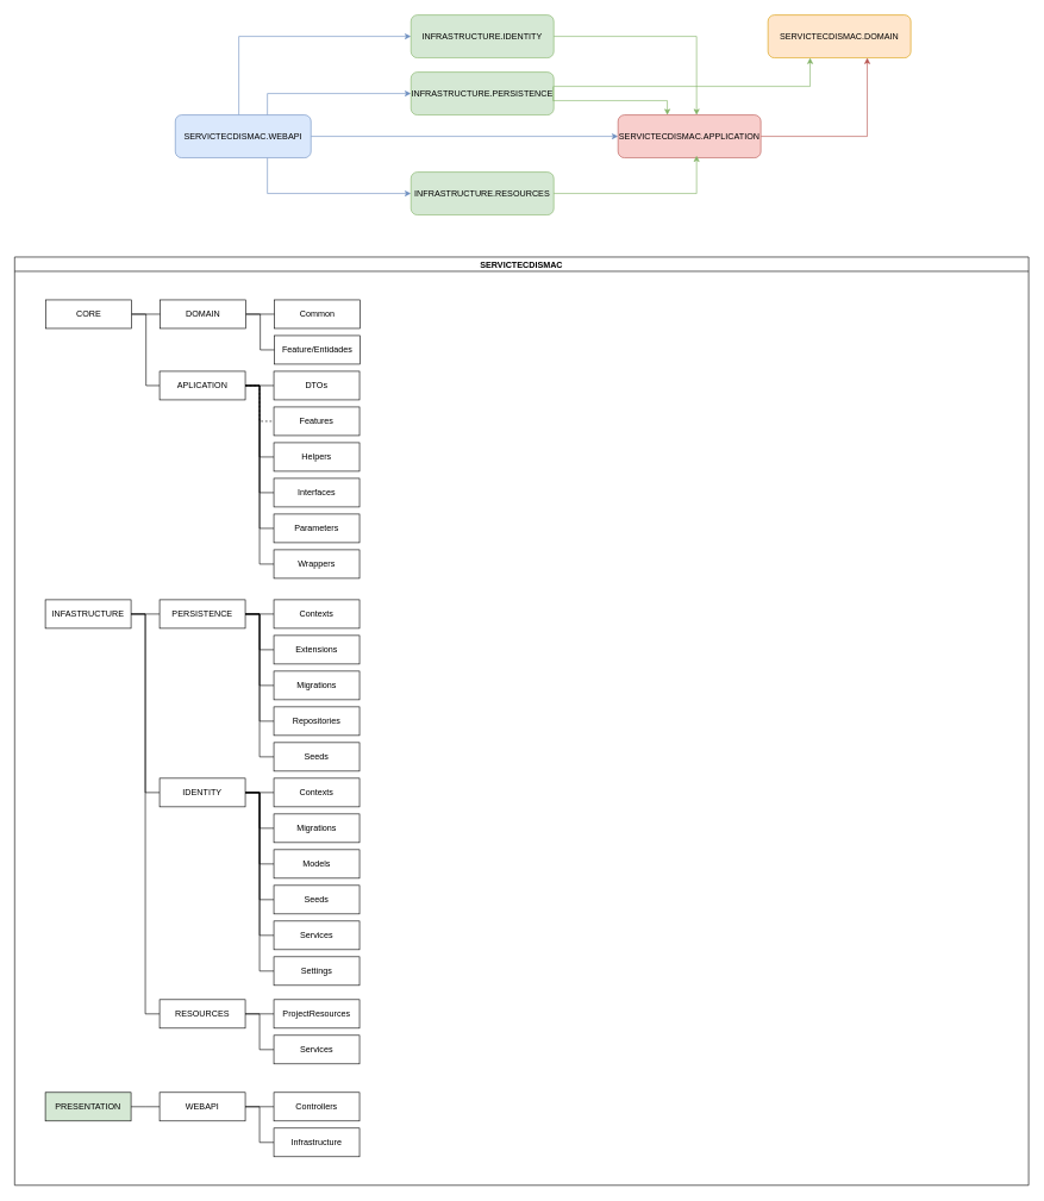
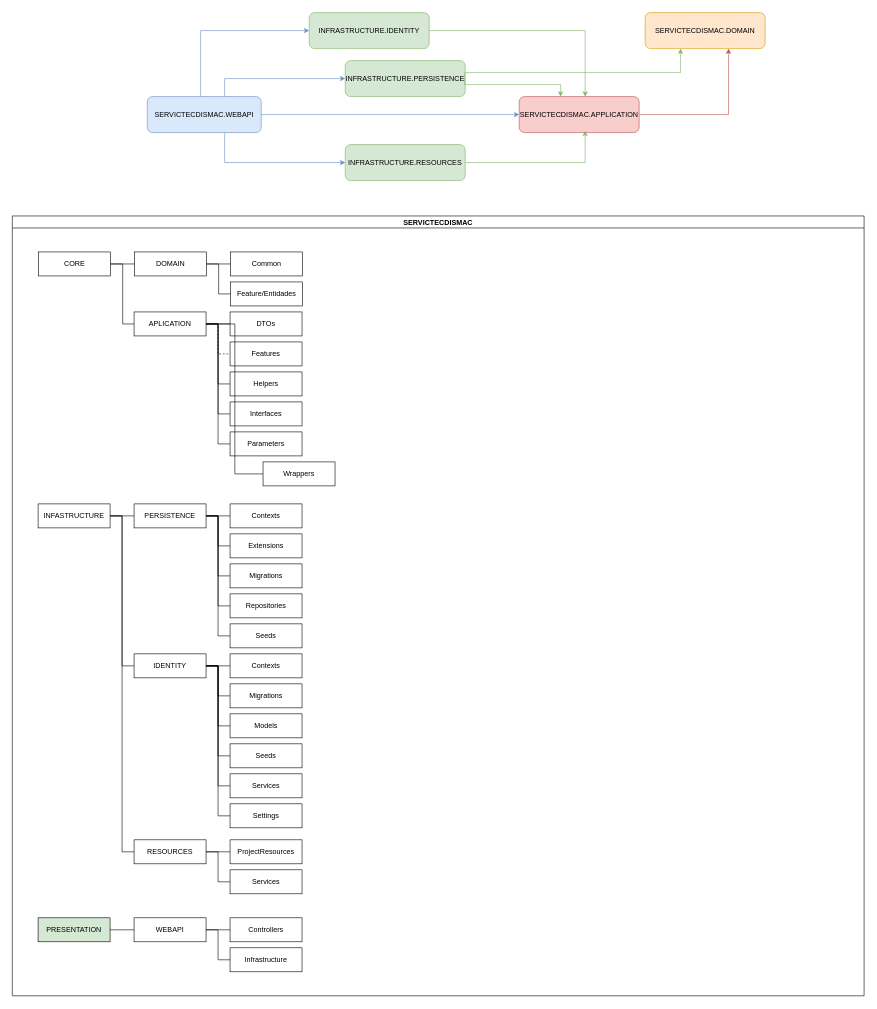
- <mxCell id="7" value="INFRASTRUCTURE.IDENTITY" style="rounded=1;whiteSpace=wrap;html=1;fillColor=#d5e8d4;strokeColor=#82b366;" vertex="1" parent="1"><mxGeometry x="575" y="20" width="200" height="60" as="geometry" /></mxCell>
+ <mxCell id="7" value="INFRASTRUCTURE.IDENTITY" style="rounded=1;whiteSpace=wrap;html=1;fillColor=#d5e8d4;strokeColor=#82b366;" vertex="1" parent="1"><mxGeometry x="515" y="20" width="200" height="60" as="geometry" /></mxCell>
- <mxCell id="48" value="Wrappers" style="whiteSpace=wrap;html=1;treeFolding=1;treeMoving=1;newEdgeStyle={&quot;edgeStyle&quot;:&quot;elbowEdgeStyle&quot;,&quot;startArrow&quot;:&quot;none&quot;,&quot;endArrow&quot;:&quot;none&quot;};" vertex="1" parent="17"><mxGeometry x="363" y="410" width="120" height="40" as="geometry" /></mxCell>
+ <mxCell id="48" value="Wrappers" style="whiteSpace=wrap;html=1;treeFolding=1;treeMoving=1;newEdgeStyle={&quot;edgeStyle&quot;:&quot;elbowEdgeStyle&quot;,&quot;startArrow&quot;:&quot;none&quot;,&quot;endArrow&quot;:&quot;none&quot;};" vertex="1" parent="17"><mxGeometry x="418" y="410" width="120" height="40" as="geometry" /></mxCell>
